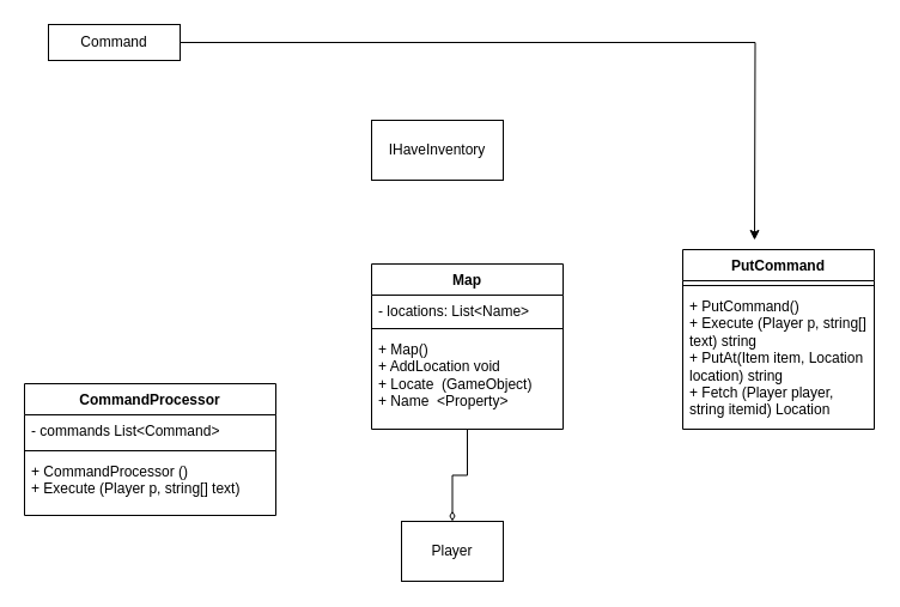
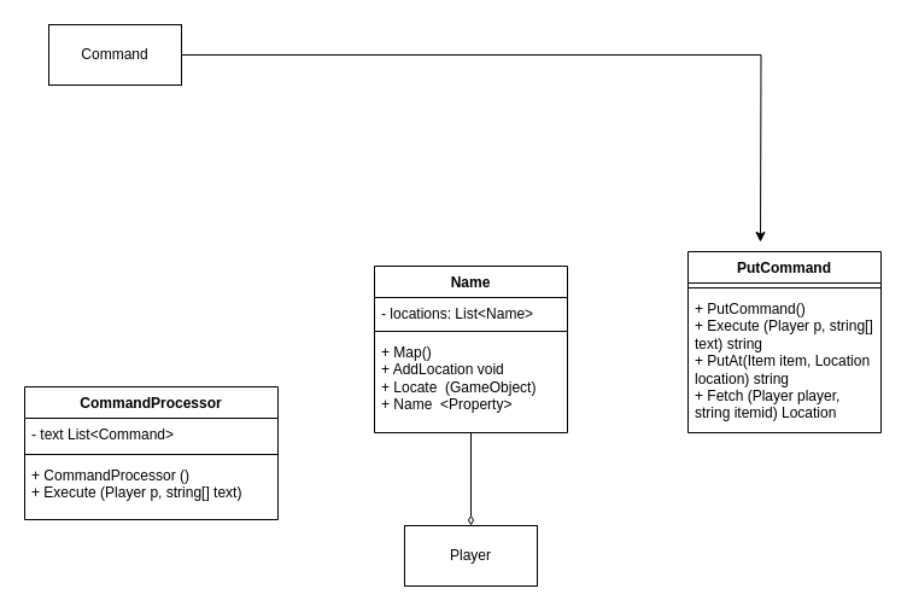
- <mxCell id="17" value="Command" style="html=1;whiteSpace=wrap;" parent="1" vertex="1"><mxGeometry x="40" y="20" width="110" height="30" as="geometry" /></mxCell>
+ <mxCell id="17" value="Command" style="html=1;whiteSpace=wrap;" parent="1" vertex="1"><mxGeometry x="40" y="20" width="110" height="50" as="geometry" /></mxCell>
- <mxCell id="10" value="IHaveInventory" style="html=1;whiteSpace=wrap;" parent="1" vertex="1"><mxGeometry x="310" y="100" width="110" height="50" as="geometry" /></mxCell>
- <mxCell id="3" value="Map" style="swimlane;fontStyle=1;align=center;verticalAlign=top;childLayout=stackLayout;horizontal=1;startSize=26;horizontalStack=0;resizeParent=1;resizeParentMax=0;resizeLast=0;collapsible=1;marginBottom=0;whiteSpace=wrap;html=1;" parent="1" vertex="1"><mxGeometry x="310" y="220" width="160" height="138" as="geometry" /></mxCell>
+ <mxCell id="3" value="Name" style="swimlane;fontStyle=1;align=center;verticalAlign=top;childLayout=stackLayout;horizontal=1;startSize=26;horizontalStack=0;resizeParent=1;resizeParentMax=0;resizeLast=0;collapsible=1;marginBottom=0;whiteSpace=wrap;html=1;" parent="1" vertex="1"><mxGeometry x="310" y="220" width="160" height="138" as="geometry" /></mxCell>
- <mxCell id="13" value="- commands List&amp;lt;Command&amp;gt;" style="text;strokeColor=none;fillColor=none;align=left;verticalAlign=top;spacingLeft=4;spacingRight=4;overflow=hidden;rotatable=0;points=[[0,0.5],[1,0.5]];portConstraint=eastwest;whiteSpace=wrap;html=1;" parent="12" vertex="1"><mxGeometry y="26" width="210" height="26" as="geometry" /></mxCell>
+ <mxCell id="13" value="- text List&amp;lt;Command&amp;gt;" style="text;strokeColor=none;fillColor=none;align=left;verticalAlign=top;spacingLeft=4;spacingRight=4;overflow=hidden;rotatable=0;points=[[0,0.5],[1,0.5]];portConstraint=eastwest;whiteSpace=wrap;html=1;" parent="12" vertex="1"><mxGeometry y="26" width="210" height="26" as="geometry" /></mxCell>
- <mxCell id="11" value="Player" style="html=1;whiteSpace=wrap;" parent="1" vertex="1"><mxGeometry x="335" y="435" width="85" height="50" as="geometry" /></mxCell>
+ <mxCell id="11" value="Player" style="html=1;whiteSpace=wrap;" parent="1" vertex="1"><mxGeometry x="335" y="435" width="110" height="50" as="geometry" /></mxCell>
